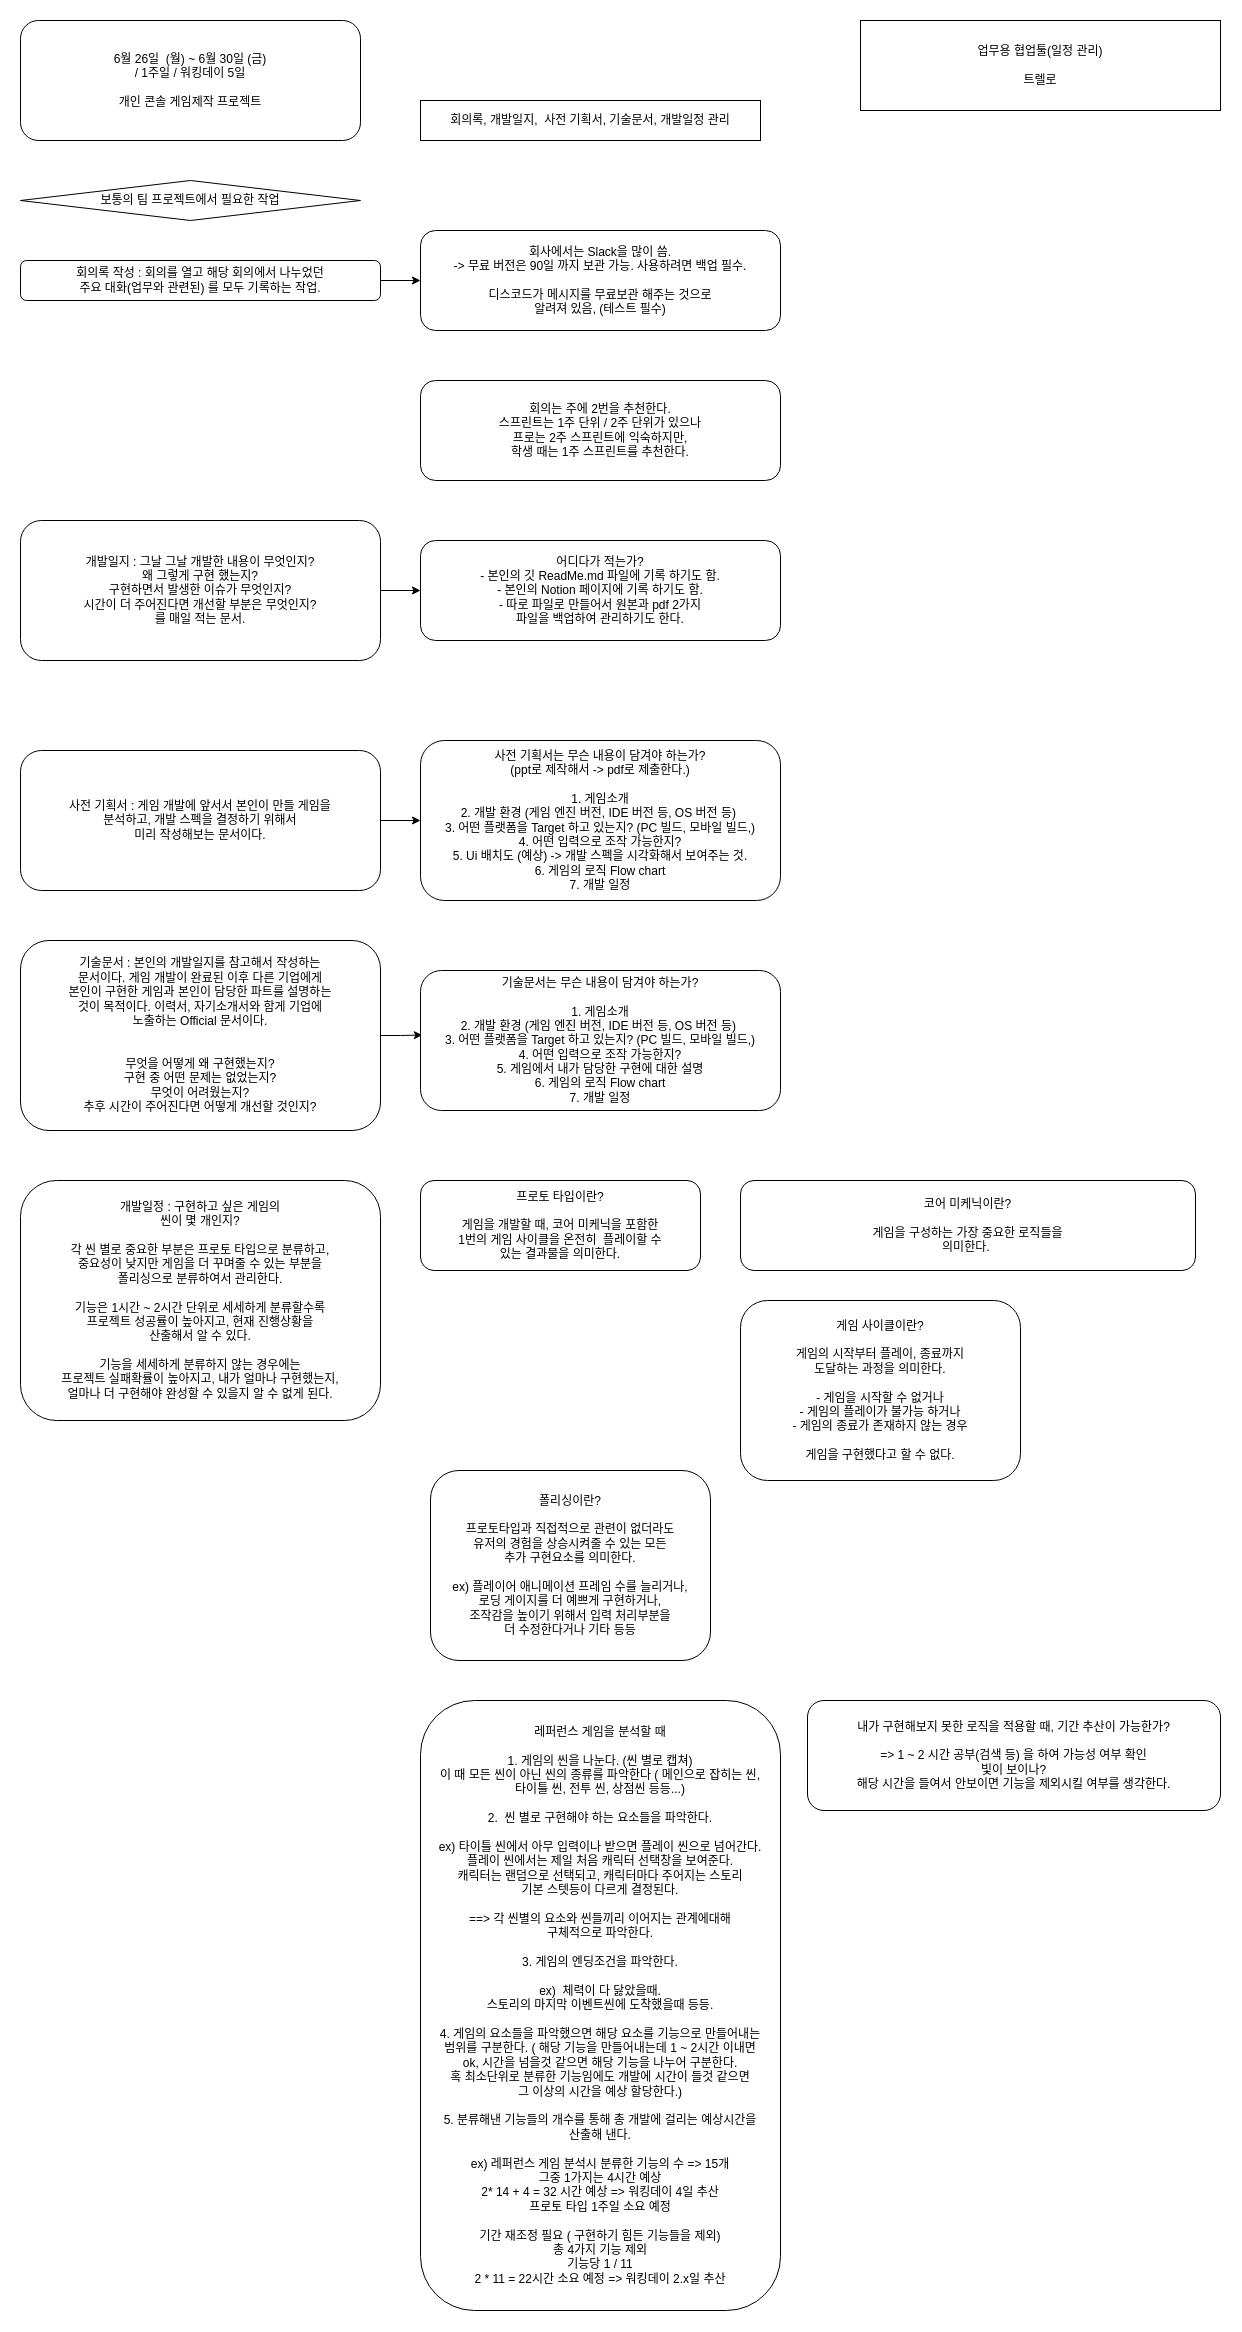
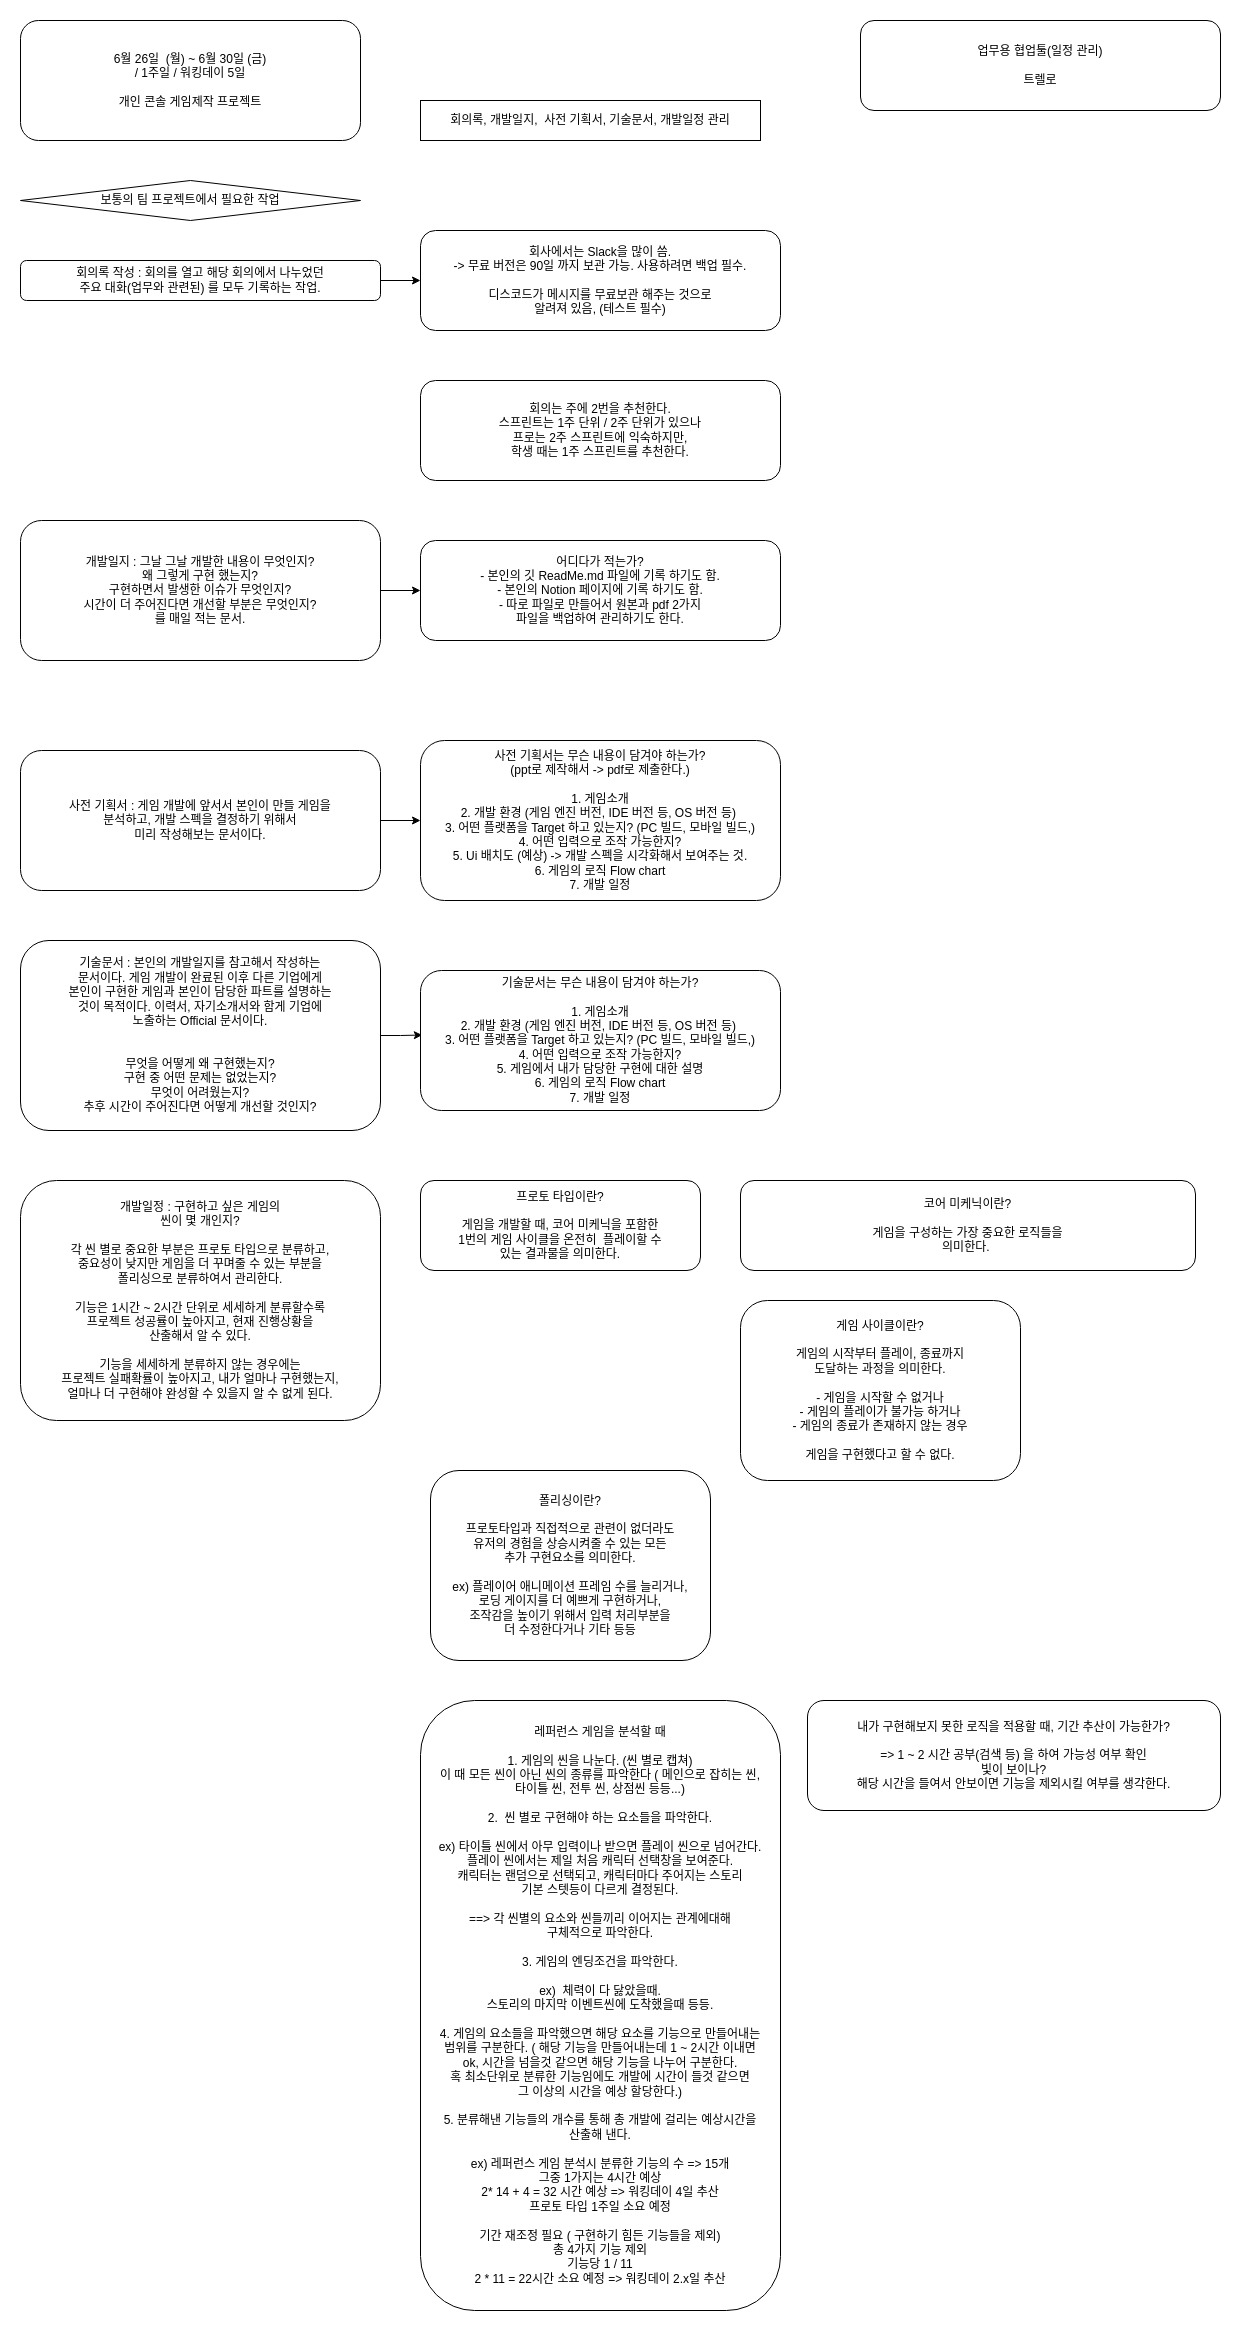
- <mxCell id="25" value="업무용 협업툴(일정 관리)&lt;br&gt;&lt;br&gt;트렐로" style="whiteSpace=wrap;html=1;rounded=0;" vertex="1" parent="1"><mxGeometry x="860" y="20" width="360" height="90" as="geometry" /></mxCell>
+ <mxCell id="25" value="업무용 협업툴(일정 관리)&lt;br&gt;&lt;br&gt;트렐로" style="rounded=1;whiteSpace=wrap;html=1;" vertex="1" parent="1"><mxGeometry x="860" y="20" width="360" height="90" as="geometry" /></mxCell>
